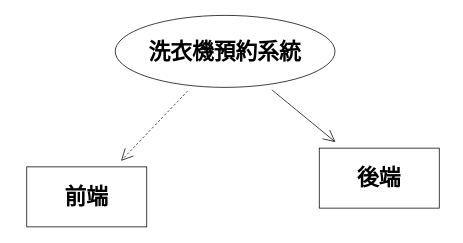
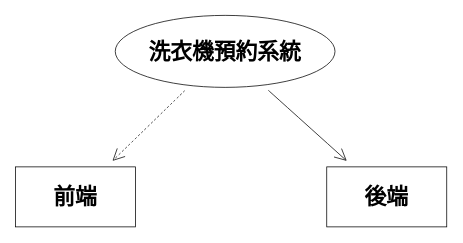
- <mxCell id="6" value="&lt;b&gt;後端&lt;/b&gt;" style="rounded=0;whiteSpace=wrap;html=1;hachureGap=4;fontFamily=Architects Daughter;fontSource=https%3A%2F%2Ffonts.googleapis.com%2Fcss%3Ffamily%3DArchitects%2BDaughter;fontSize=29;" vertex="1" parent="1"><mxGeometry x="425" y="197" width="160" height="80" as="geometry" /></mxCell>
+ <mxCell id="6" value="&lt;b&gt;後端&lt;/b&gt;" style="rounded=0;whiteSpace=wrap;html=1;hachureGap=4;fontFamily=Architects Daughter;fontSource=https%3A%2F%2Ffonts.googleapis.com%2Fcss%3Ffamily%3DArchitects%2BDaughter;fontSize=29;" vertex="1" parent="1"><mxGeometry x="435" y="222" width="160" height="80" as="geometry" /></mxCell>
- <mxCell id="5" value="&lt;b&gt;前端&lt;/b&gt;" style="rounded=0;whiteSpace=wrap;html=1;hachureGap=4;fontFamily=Architects Daughter;fontSource=https%3A%2F%2Ffonts.googleapis.com%2Fcss%3Ffamily%3DArchitects%2BDaughter;fontSize=29;" vertex="1" parent="1"><mxGeometry x="35" y="222" width="160" height="80" as="geometry" /></mxCell>
+ <mxCell id="5" value="&lt;b&gt;前端&lt;/b&gt;" style="rounded=0;whiteSpace=wrap;html=1;hachureGap=4;fontFamily=Architects Daughter;fontSource=https%3A%2F%2Ffonts.googleapis.com%2Fcss%3Ffamily%3DArchitects%2BDaughter;fontSize=29;" vertex="1" parent="1"><mxGeometry x="20" y="222" width="160" height="80" as="geometry" /></mxCell>
